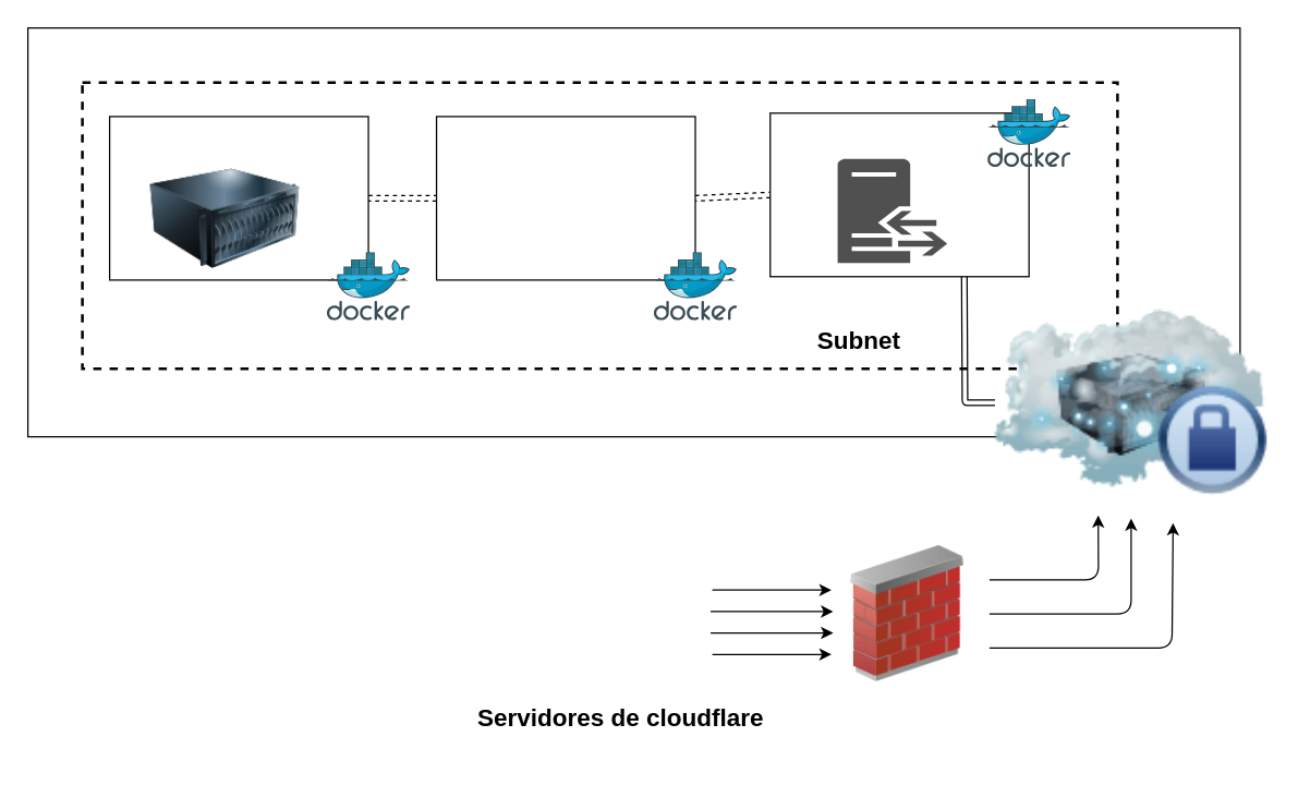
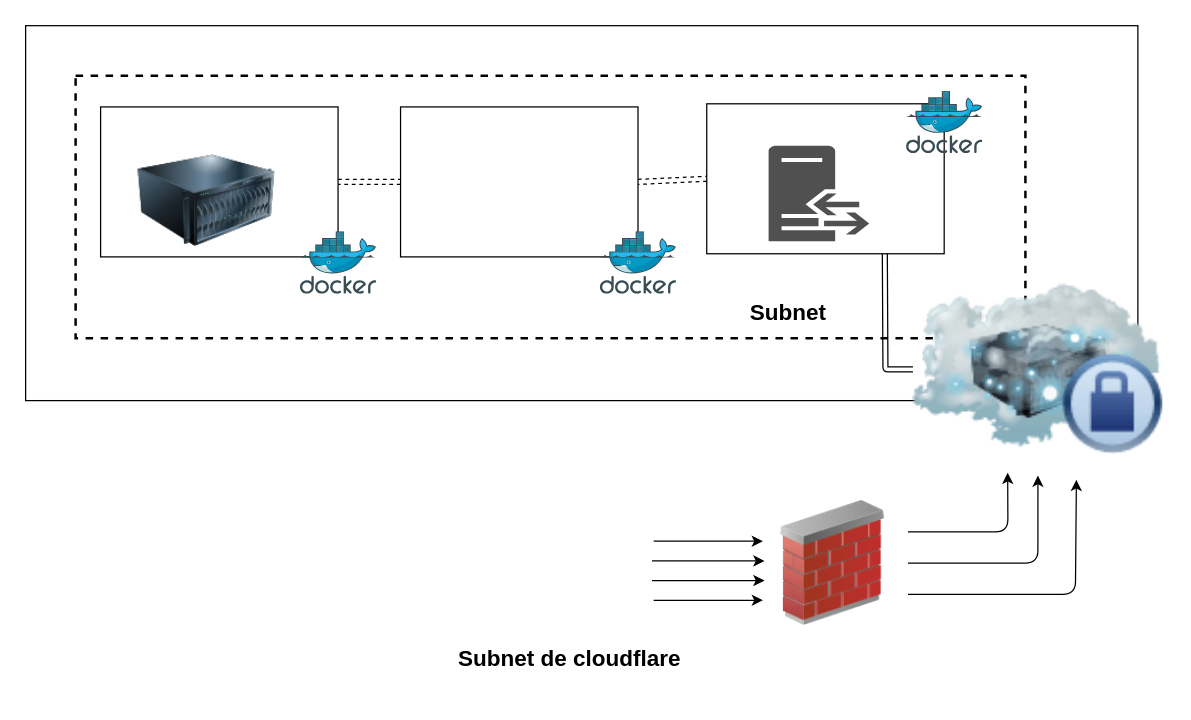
- <mxCell id="21" value="&lt;font style=&quot;font-size: 18px;&quot;&gt;&lt;b&gt;Servidores de cloudflare&lt;/b&gt;&lt;/font&gt;" style="text;html=1;align=center;verticalAlign=middle;resizable=0;points=[];autosize=1;strokeColor=none;fillColor=none;" vertex="1" parent="19"><mxGeometry x="160" y="146.64" width="230" height="40" as="geometry" /></mxCell>
+ <mxCell id="21" value="&lt;font style=&quot;font-size: 18px;&quot;&gt;&lt;b&gt;Subnet de cloudflare&lt;/b&gt;&lt;/font&gt;" style="text;html=1;align=center;verticalAlign=middle;resizable=0;points=[];autosize=1;strokeColor=none;fillColor=none;" vertex="1" parent="19"><mxGeometry x="160" y="146.64" width="230" height="40" as="geometry" /></mxCell>
